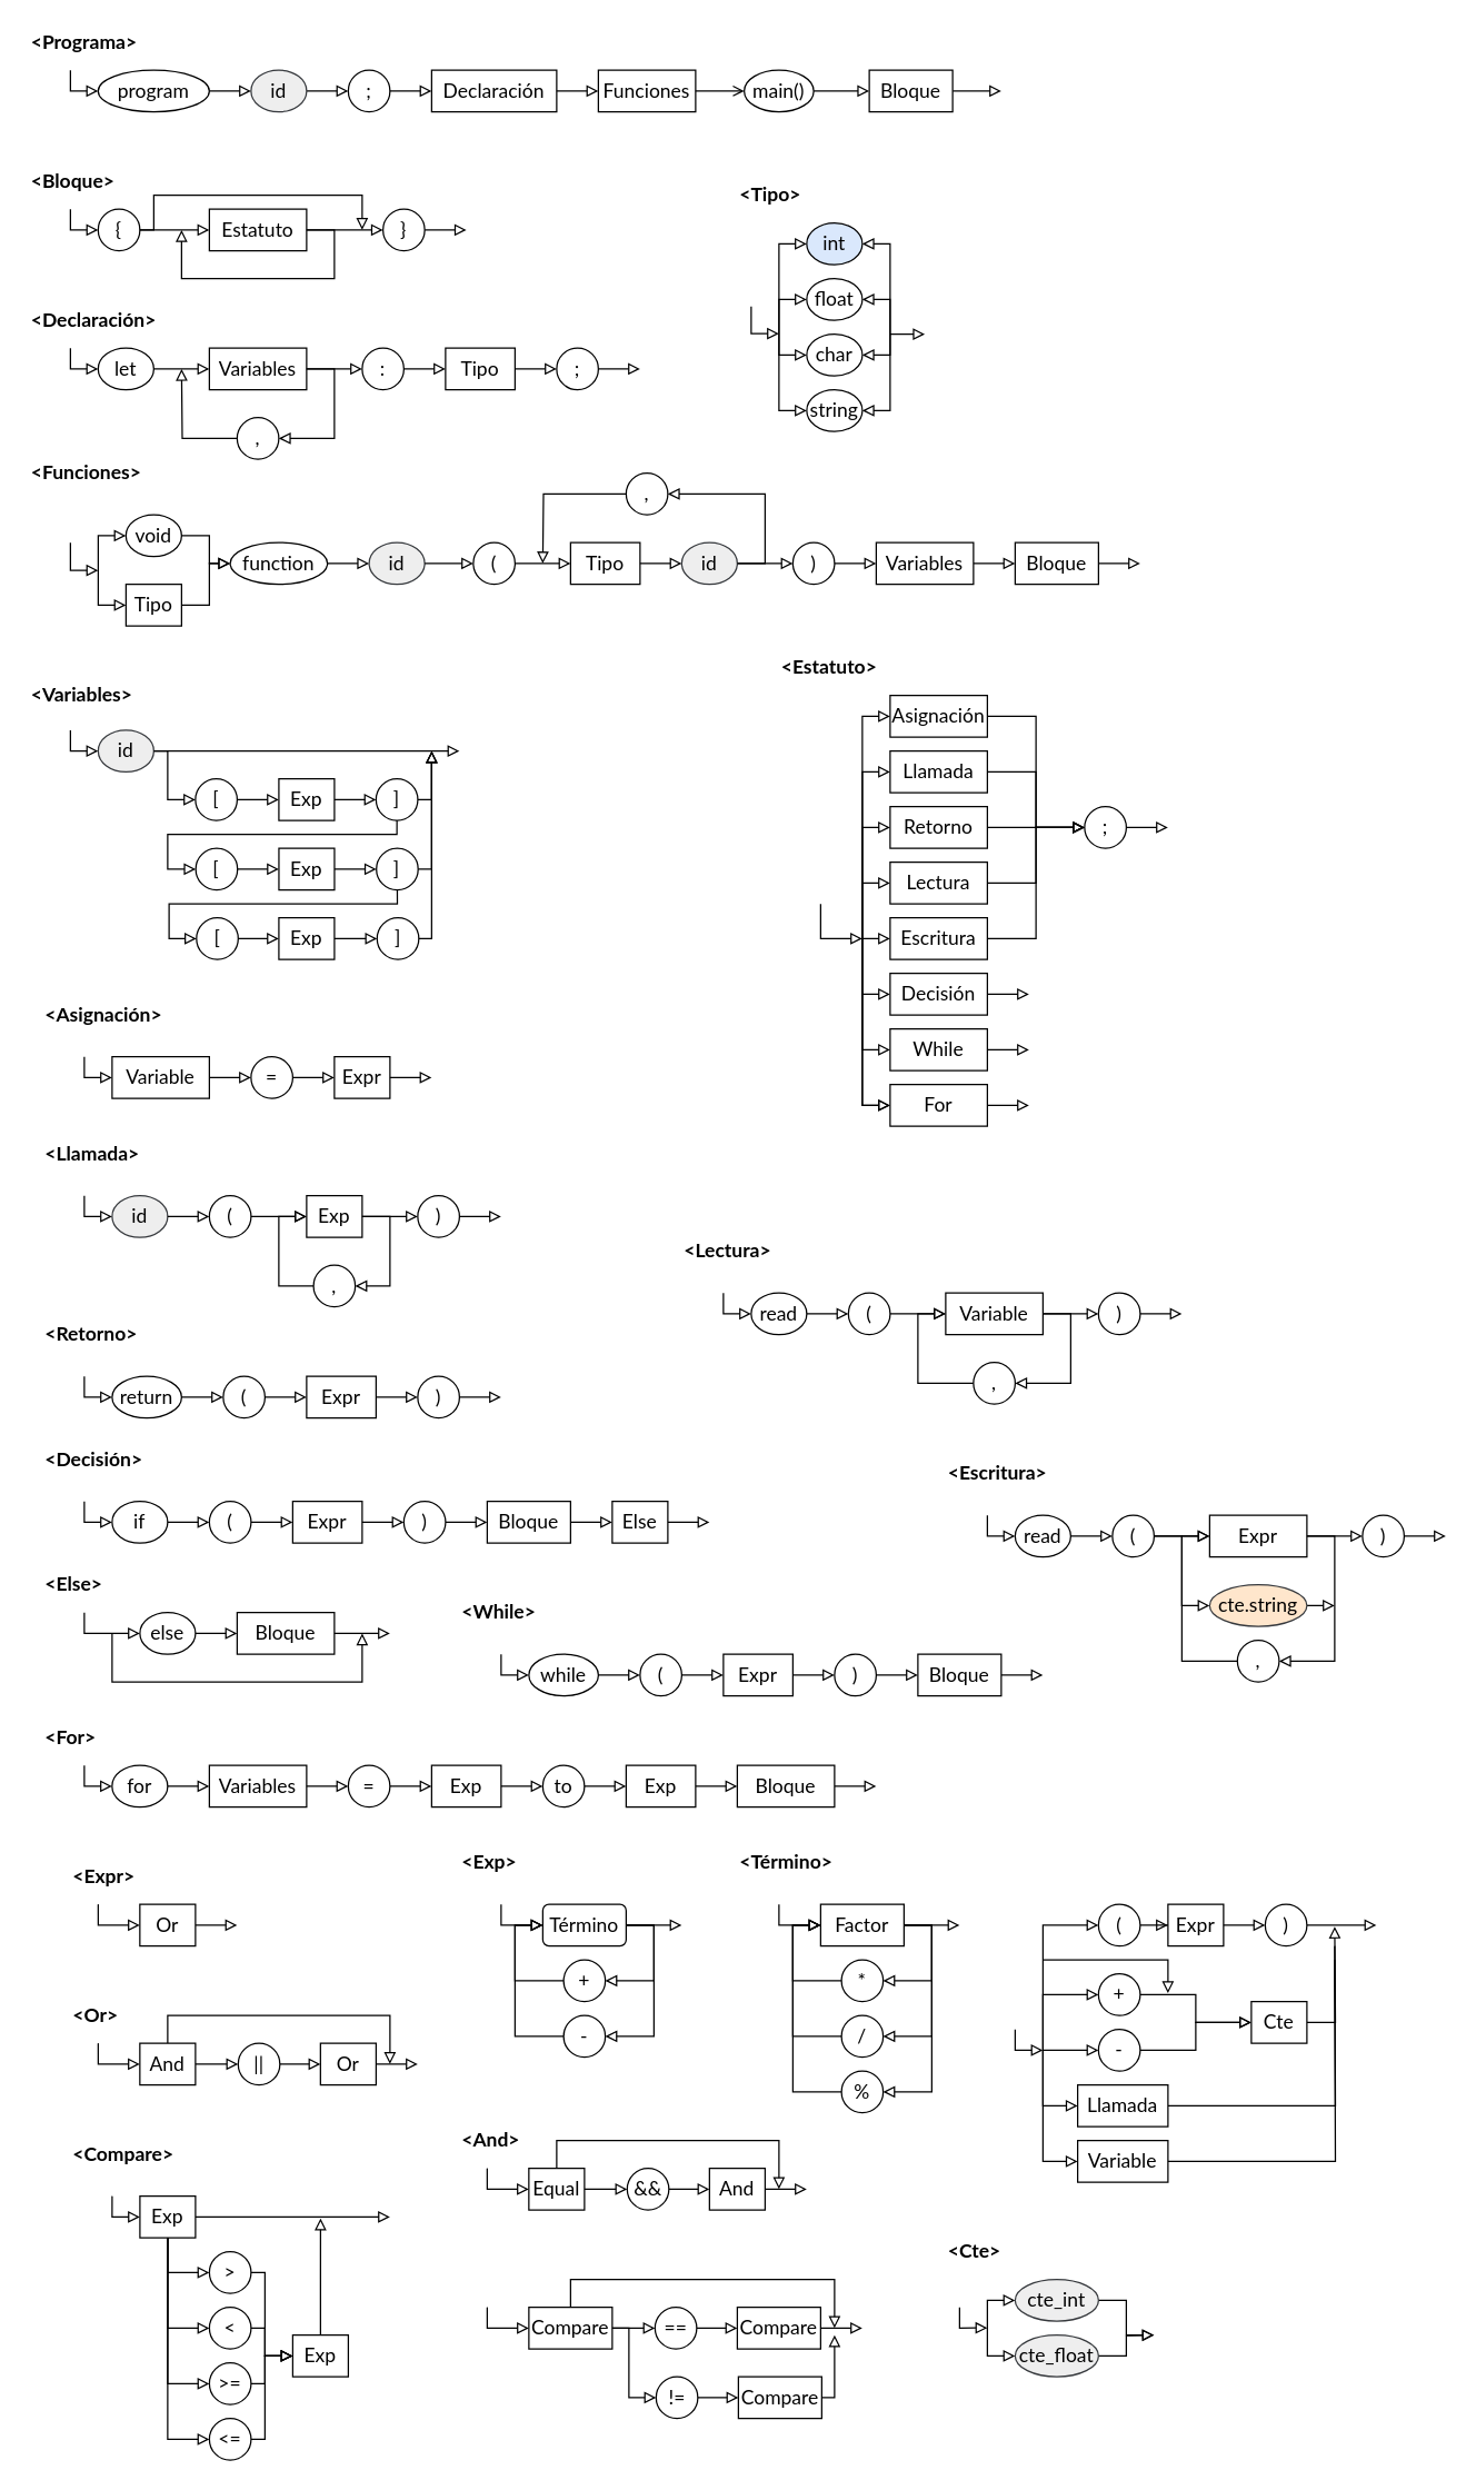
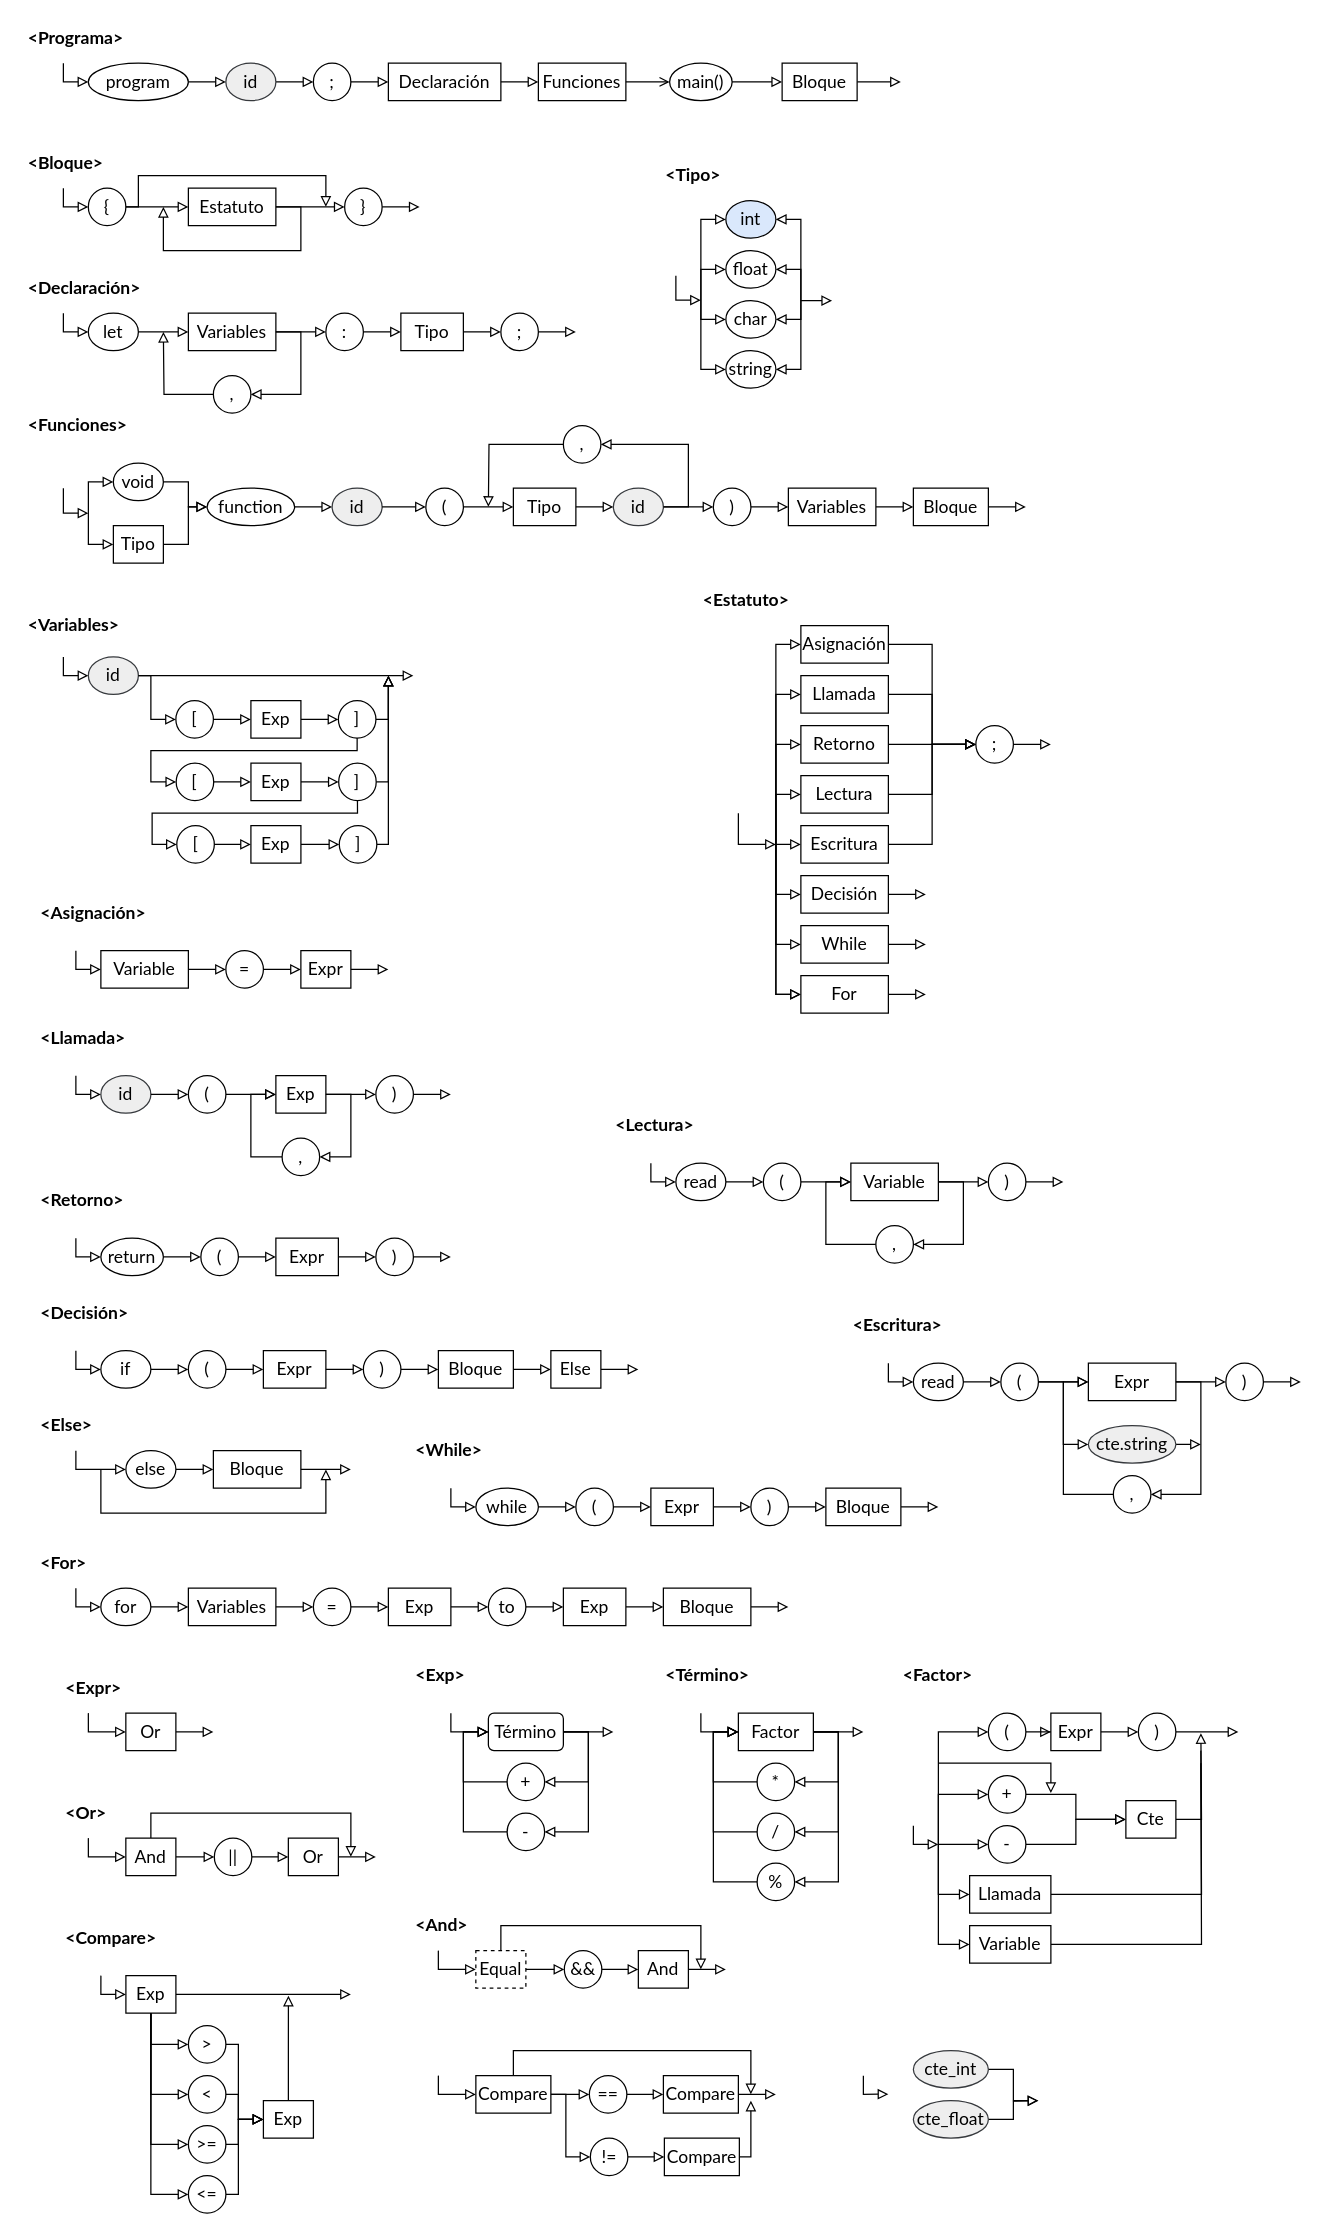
- <mxCell id="219" value="cte.string" style="ellipse;whiteSpace=wrap;html=1;fontFamily=Lato;fontSource=https%3A%2F%2Ffonts.googleapis.com%2Fcss%3Ffamily%3DLato;fontSize=14;fillColor=#ffe6cc;strokeColor=#36393d;" parent="204" vertex="1"><mxGeometry x="189.99" y="90" width="70.01" height="30" as="geometry" /></mxCell>
+ <mxCell id="219" value="cte.string" style="ellipse;whiteSpace=wrap;html=1;fontFamily=Lato;fontSource=https%3A%2F%2Ffonts.googleapis.com%2Fcss%3Ffamily%3DLato;fontSize=14;fillColor=#eeeeee;strokeColor=#36393d;" parent="204" vertex="1"><mxGeometry x="189.99" y="90" width="70.01" height="30" as="geometry" /></mxCell>
+ <mxCell id="275" value="&amp;lt;Factor&amp;gt;" style="text;html=1;strokeColor=none;fillColor=none;align=left;verticalAlign=middle;whiteSpace=wrap;rounded=0;fontFamily=Lato;fontSource=https%3A%2F%2Ffonts.googleapis.com%2Fcss%3Ffamily%3DLato;fontSize=14;fontStyle=1" parent="1" vertex="1"><mxGeometry x="720" y="1330" width="80" height="20" as="geometry" /></mxCell>
- <mxCell id="310" value="Equal" style="rounded=0;whiteSpace=wrap;html=1;fontFamily=Lato;fontSource=https%3A%2F%2Ffonts.googleapis.com%2Fcss%3Ffamily%3DLato;fontSize=14;" vertex="1" parent="1"><mxGeometry x="379.97" y="1560" width="40.03" height="30" as="geometry" /></mxCell>
+ <mxCell id="310" value="Equal" style="rounded=0;whiteSpace=wrap;html=1;fontFamily=Lato;fontSource=https%3A%2F%2Ffonts.googleapis.com%2Fcss%3Ffamily%3DLato;fontSize=14;dashed=1;" vertex="1" parent="1"><mxGeometry x="379.97" y="1560" width="40.03" height="30" as="geometry" /></mxCell>
- <mxCell id="348" value="&amp;lt;Cte&amp;gt;" style="text;html=1;strokeColor=none;fillColor=none;align=left;verticalAlign=middle;whiteSpace=wrap;rounded=0;fontFamily=Lato;fontSource=https%3A%2F%2Ffonts.googleapis.com%2Fcss%3Ffamily%3DLato;fontSize=14;fontStyle=1" vertex="1" parent="1"><mxGeometry x="680" y="1610" width="80" height="20" as="geometry" /></mxCell>
- <mxCell id="349" style="edgeStyle=orthogonalEdgeStyle;rounded=0;orthogonalLoop=1;jettySize=auto;html=1;entryX=0;entryY=0.5;entryDx=0;entryDy=0;startArrow=block;startFill=0;endArrow=block;endFill=0;exitX=0;exitY=0.5;exitDx=0;exitDy=0;" edge="1" parent="1" source="351" target="353"><mxGeometry relative="1" as="geometry" /></mxCell>
